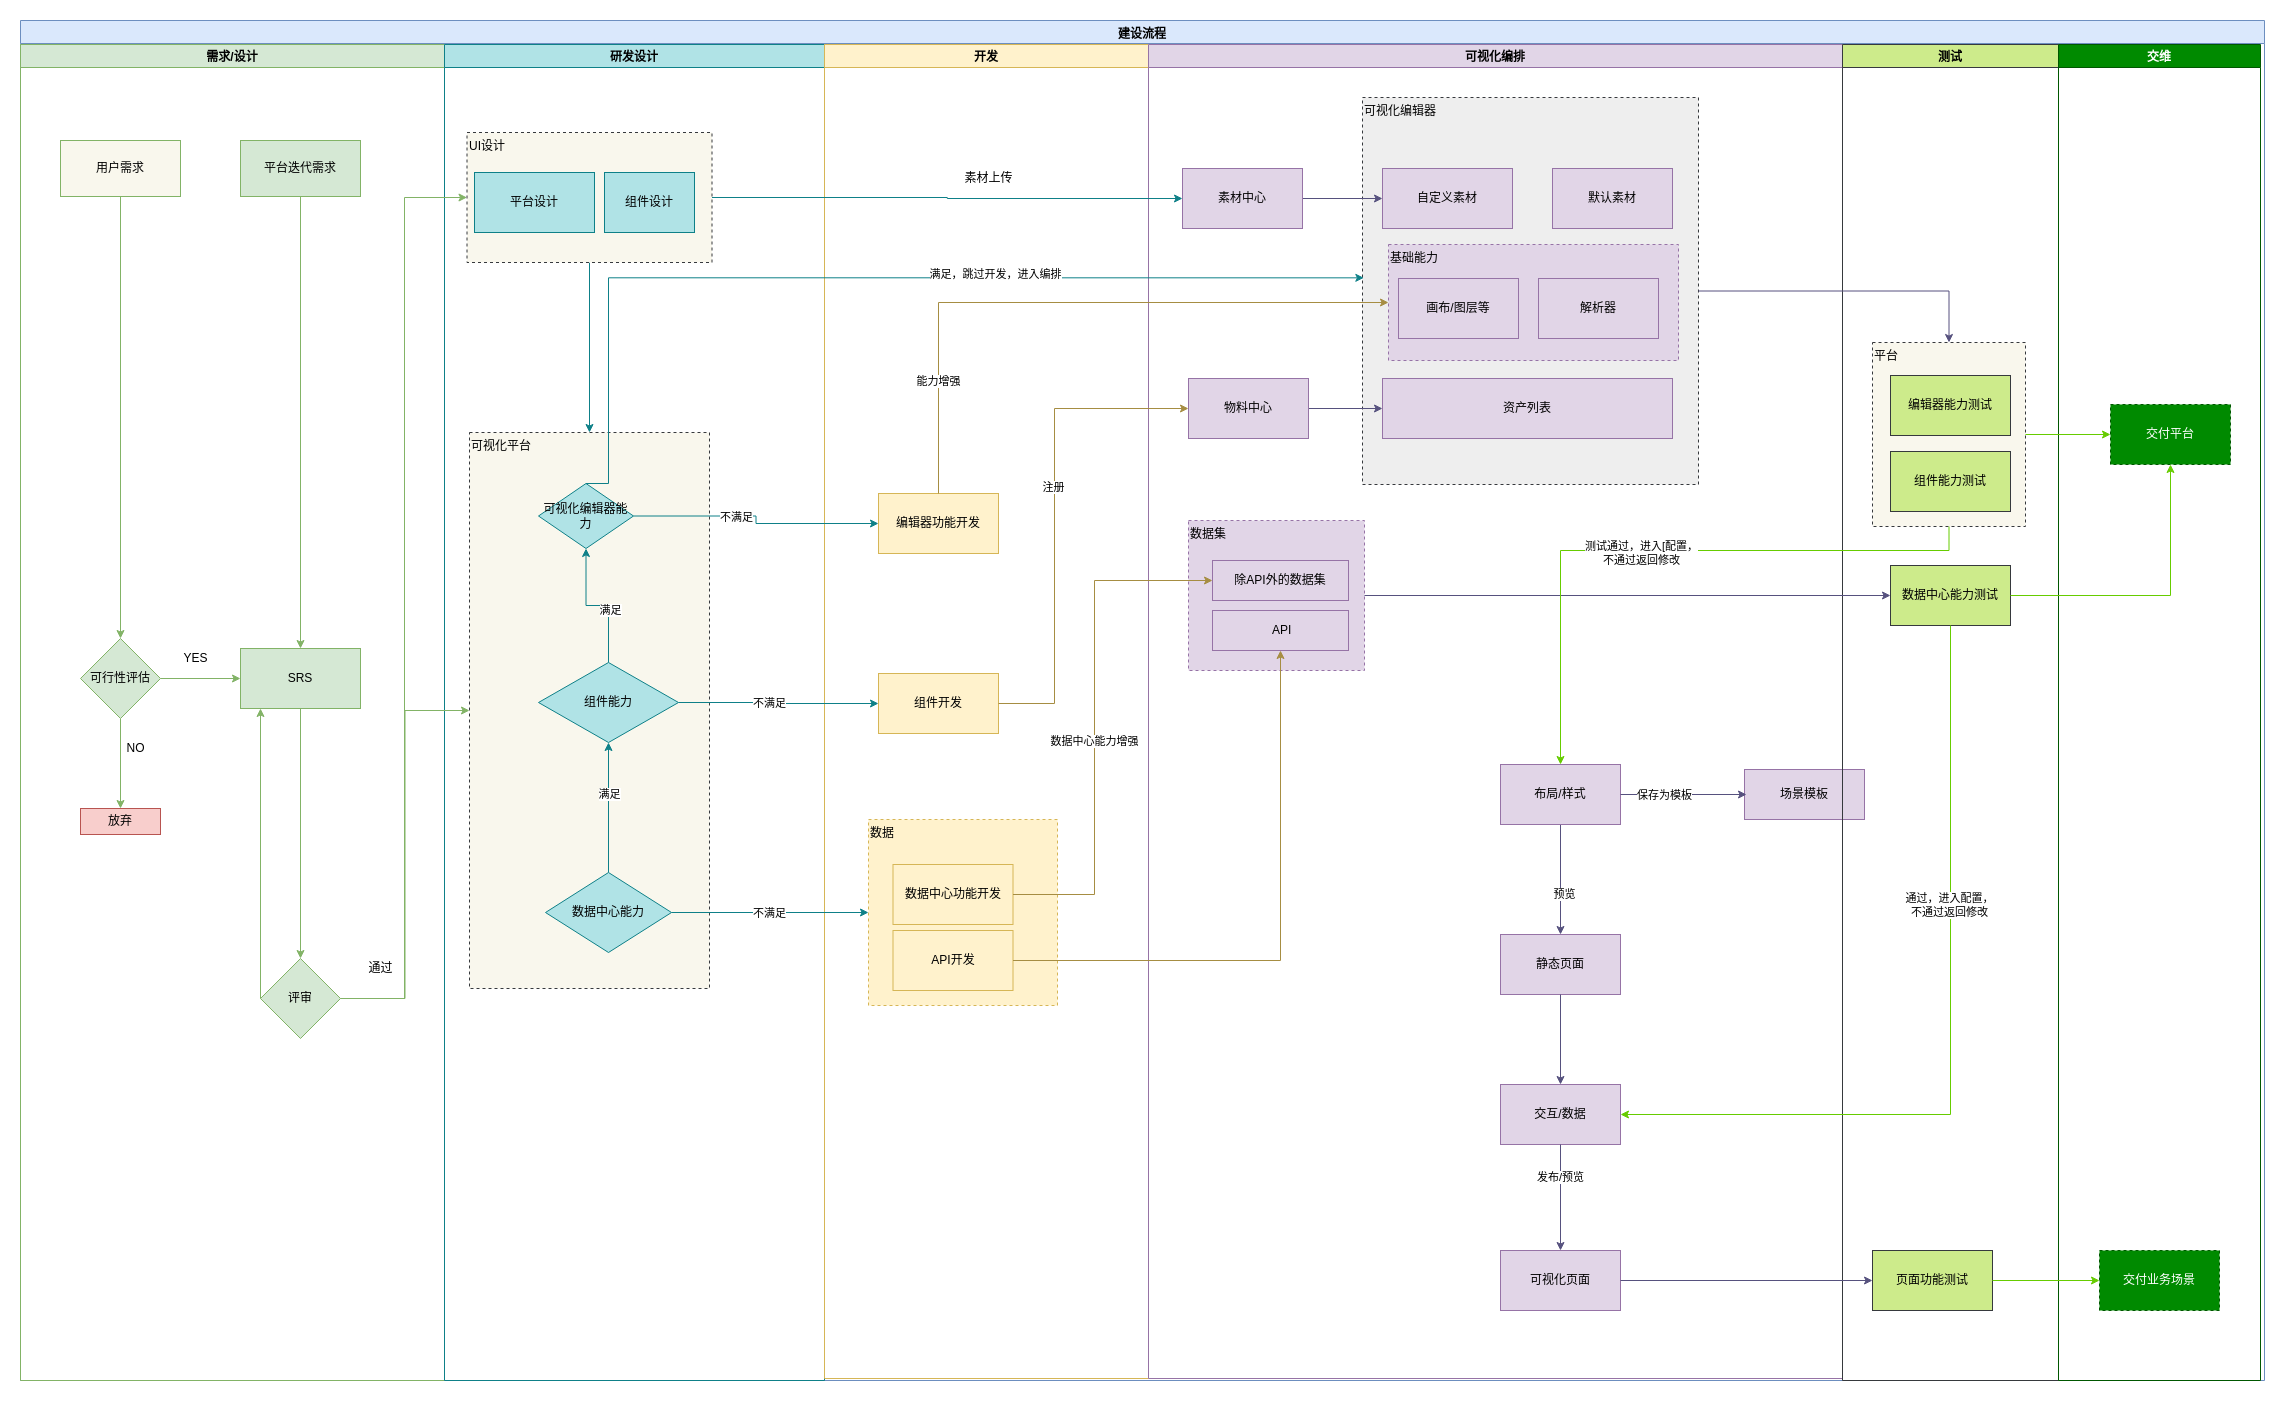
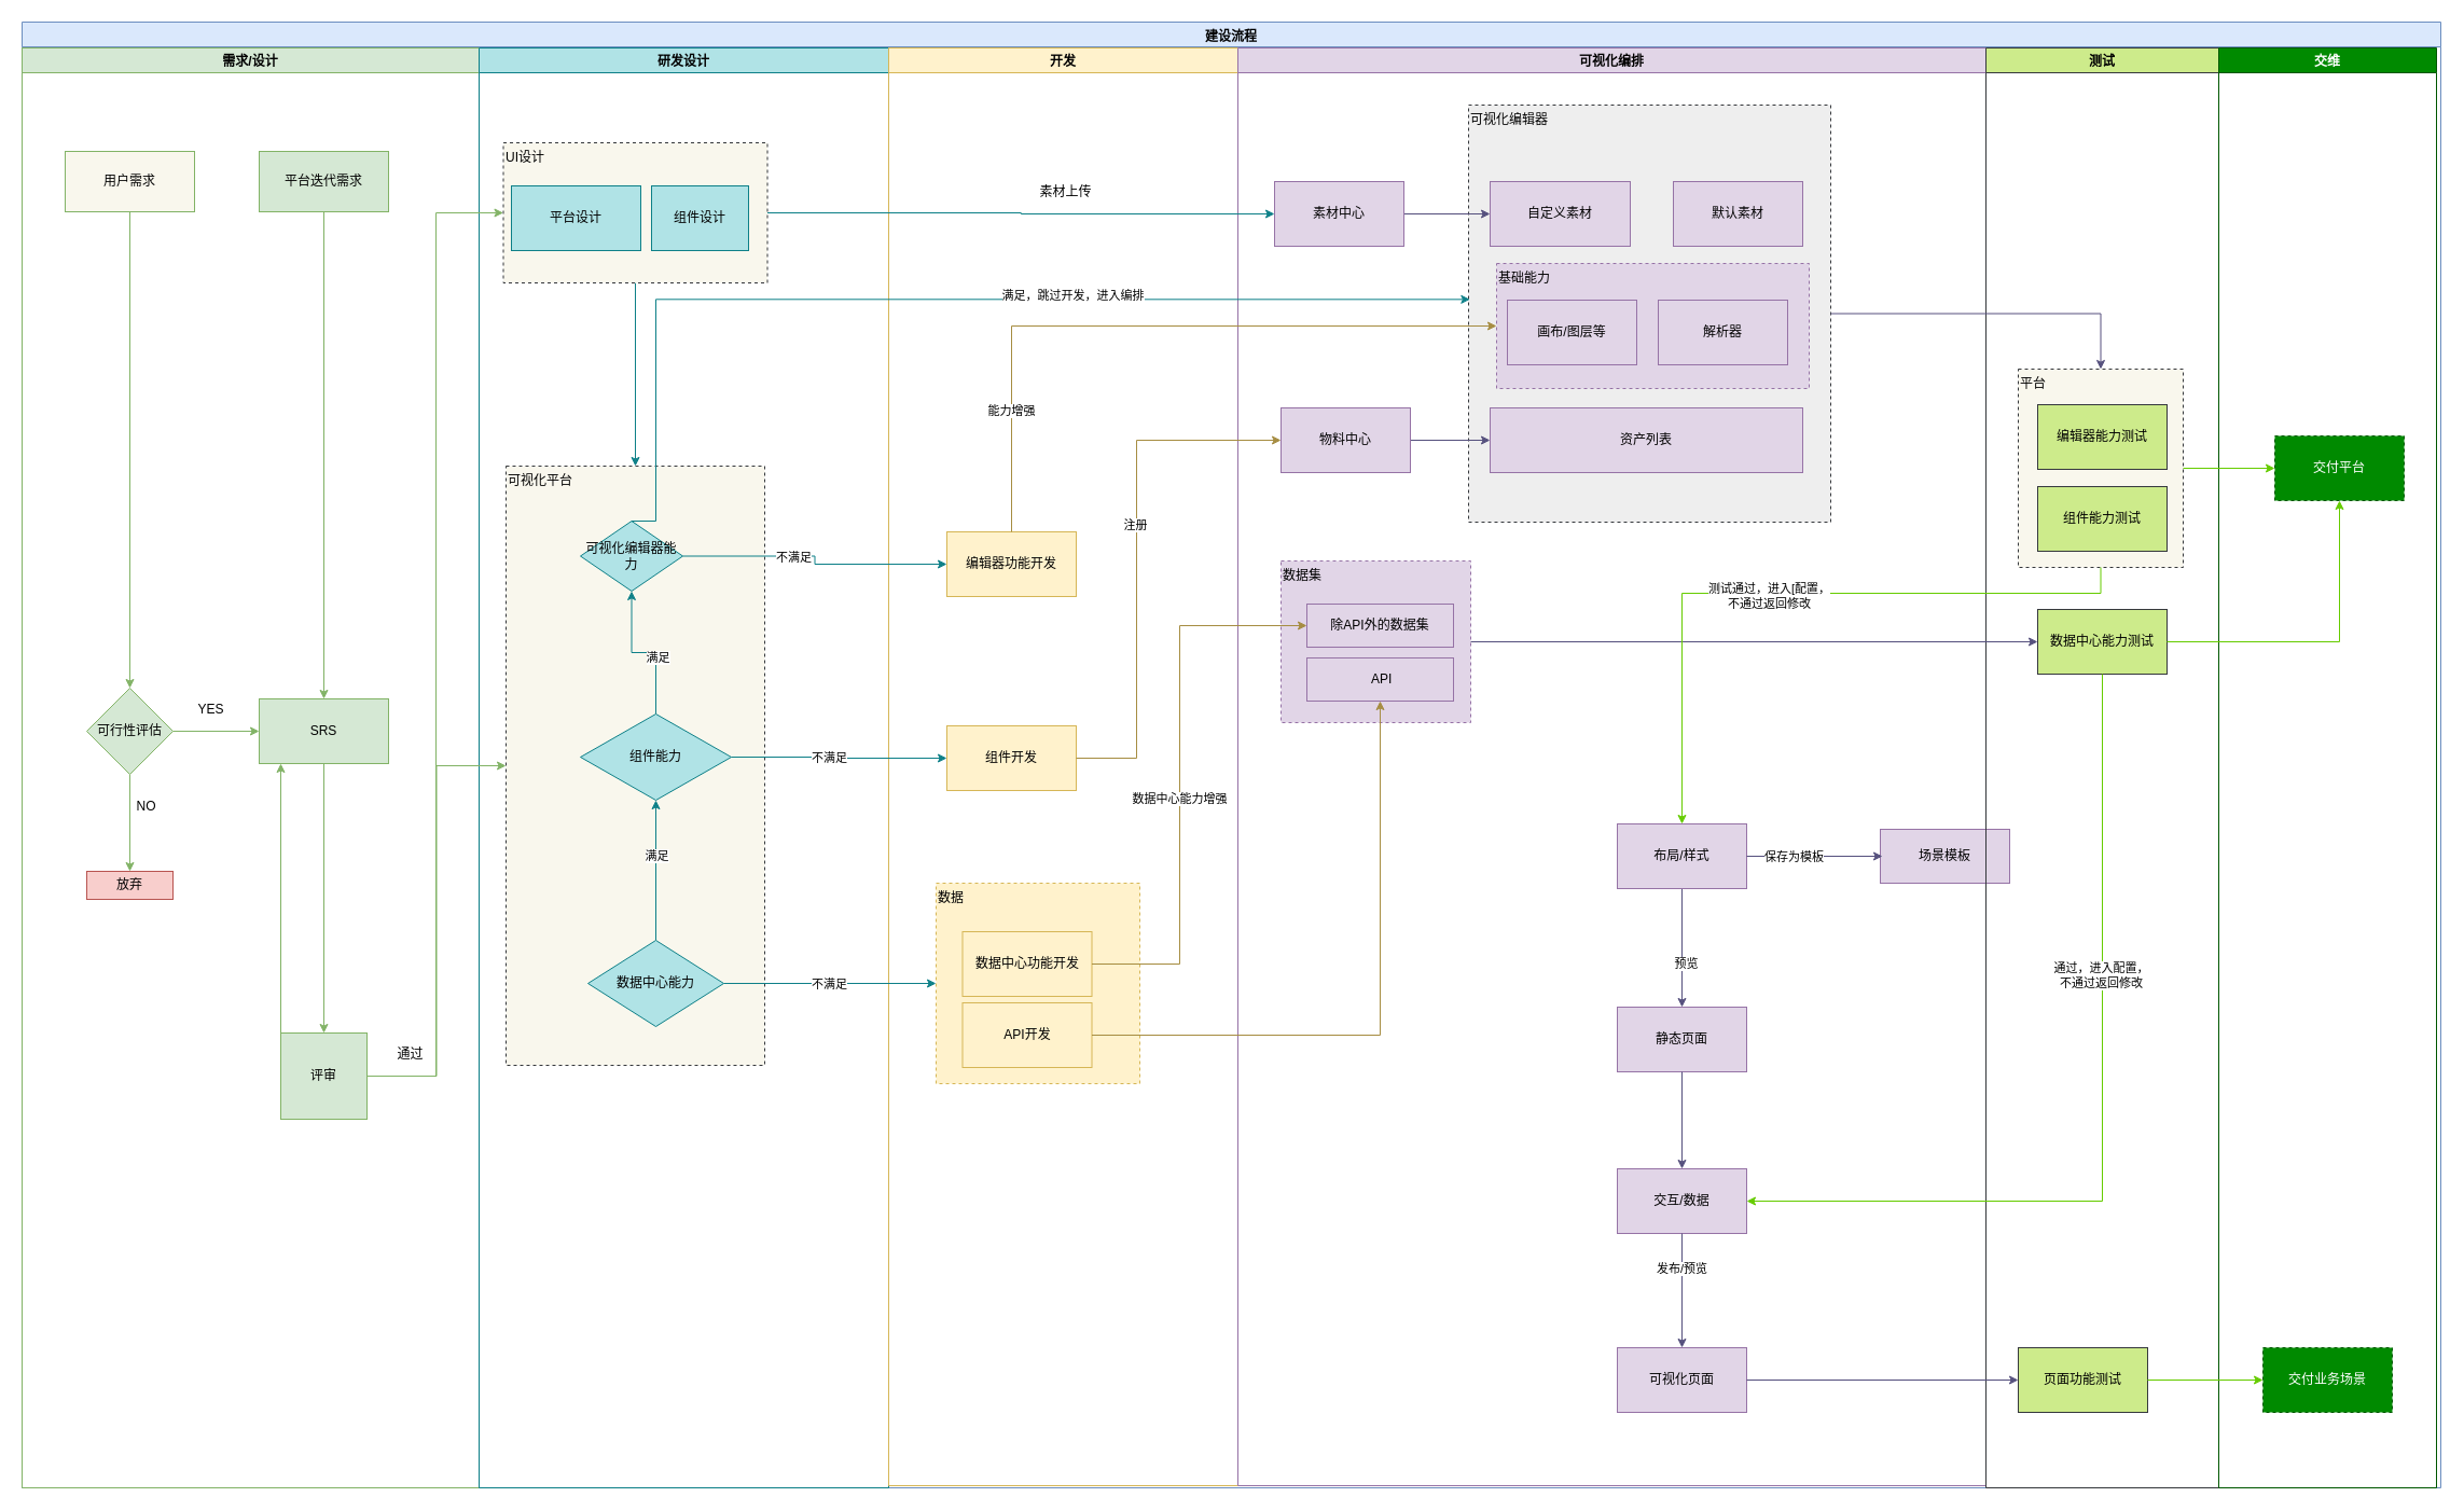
- <mxCell id="18" value="通过" style="text;html=1;resizable=0;autosize=1;align=center;verticalAlign=middle;points=[];fillColor=none;strokeColor=none;rounded=0;dashed=1;" vertex="1" parent="3"><mxGeometry x="340" y="914" width="40" height="20" as="geometry" /></mxCell>
+ <mxCell id="18" value="通过" style="text;html=1;resizable=0;autosize=1;align=center;verticalAlign=middle;points=[];fillColor=none;strokeColor=none;rounded=0;dashed=1;" vertex="1" parent="3"><mxGeometry x="340" y="924" width="40" height="20" as="geometry" /></mxCell>
- <mxCell id="17" value="评审" style="rhombus;whiteSpace=wrap;html=1;fillColor=#d5e8d4;strokeColor=#82b366;" vertex="1" parent="3"><mxGeometry x="240" y="914" width="80" height="80" as="geometry" /></mxCell>
+ <mxCell id="17" value="评审" style="whiteSpace=wrap;html=1;fillColor=#d5e8d4;strokeColor=#82b366;rounded=0;" vertex="1" parent="3"><mxGeometry x="240" y="914" width="80" height="80" as="geometry" /></mxCell>
